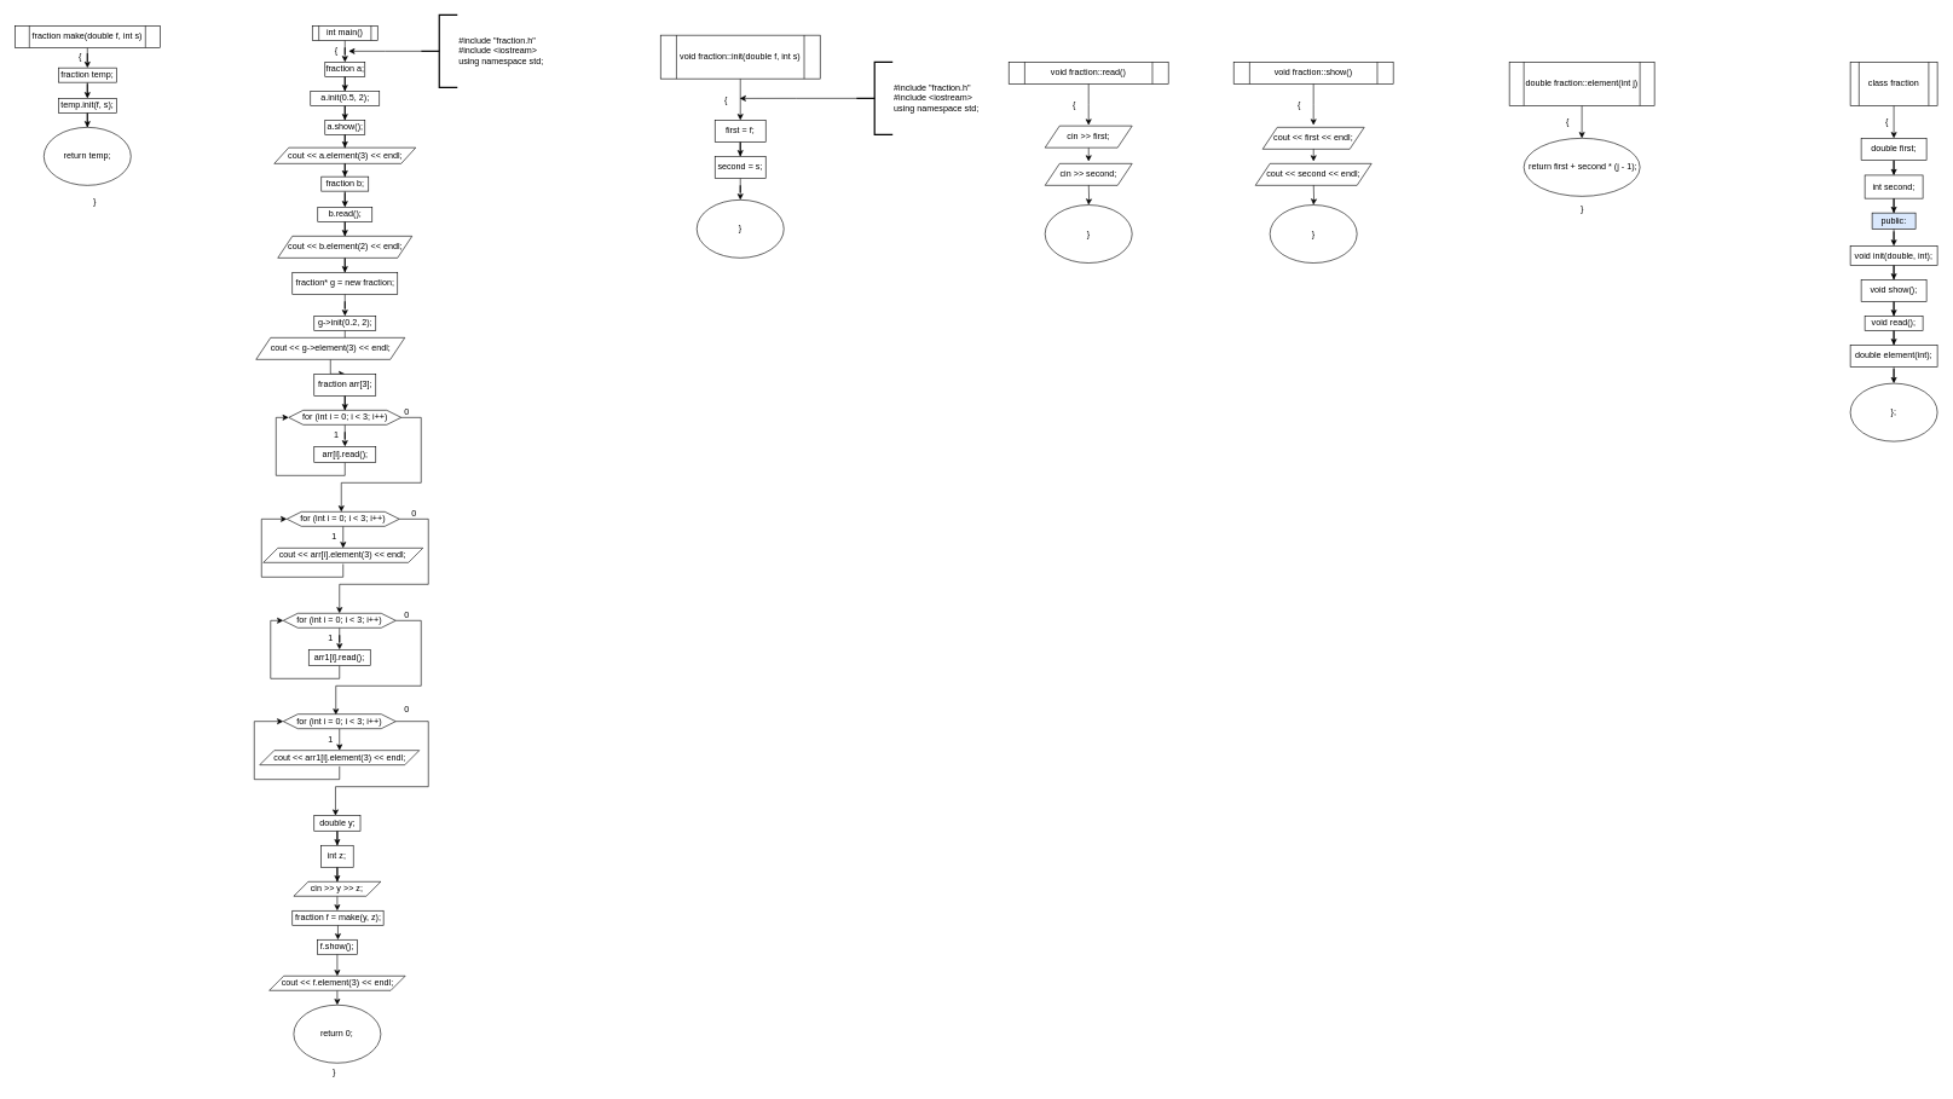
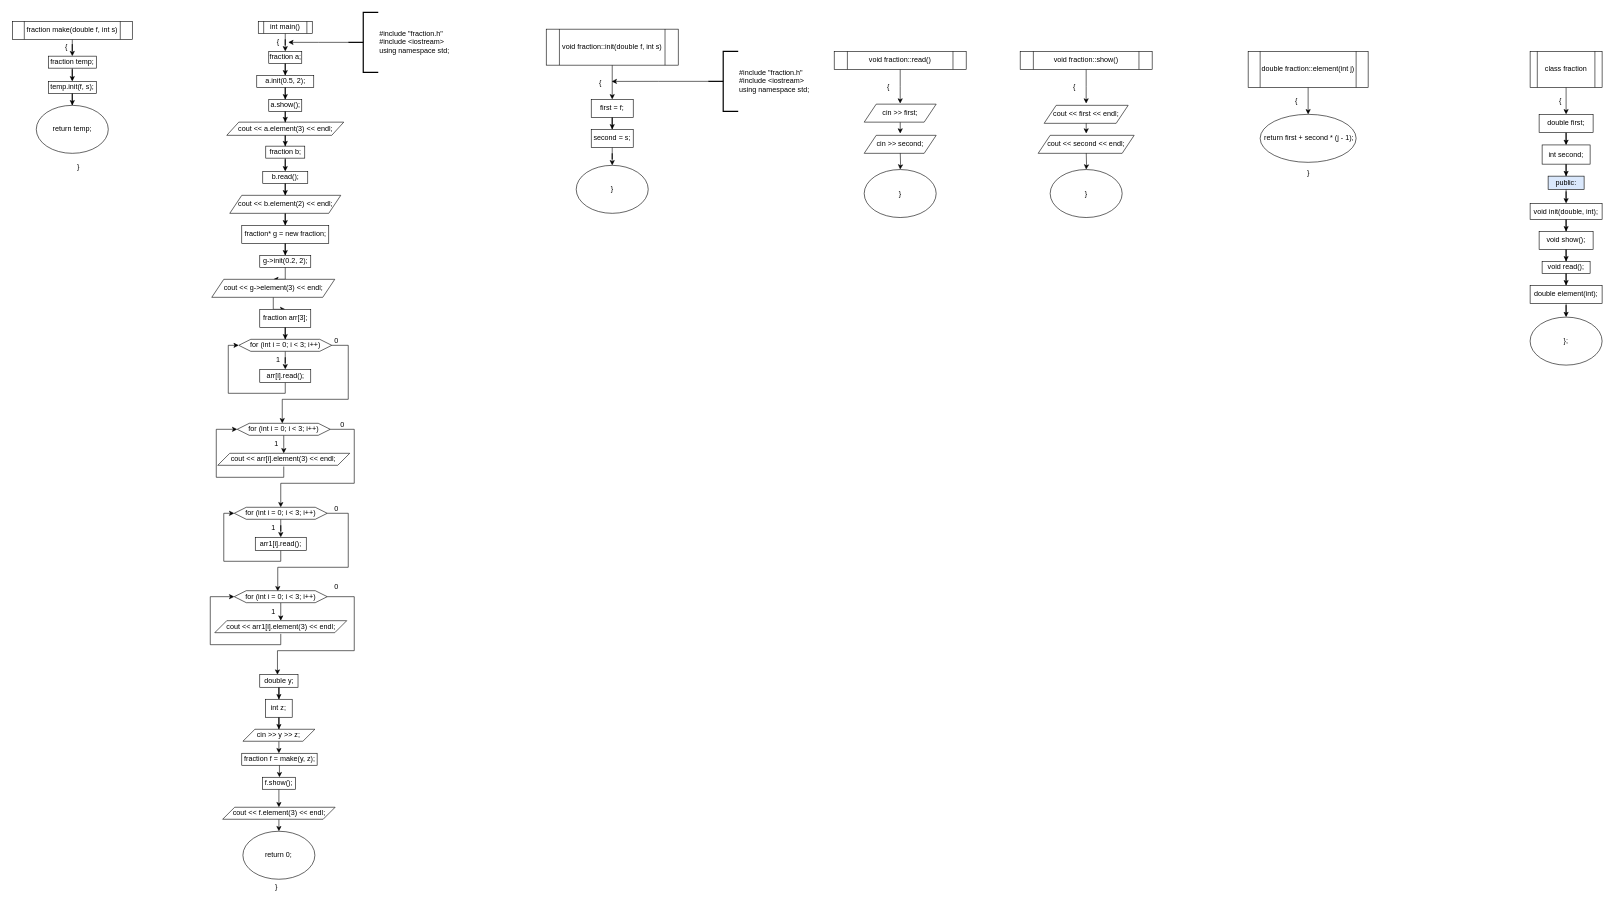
- <mxCell id="33" value="g-&amp;gt;init(0.2, 2);" style="rounded=0;whiteSpace=wrap;html=1;" vertex="1" parent="1"><mxGeometry x="432.5" y="435" width="85" height="20" as="geometry" /></mxCell>
+ <mxCell id="33" value="g-&amp;gt;init(0.2, 2);" style="rounded=0;whiteSpace=wrap;html=1;" vertex="1" parent="1"><mxGeometry x="432.5" y="425" width="85" height="20" as="geometry" /></mxCell>
